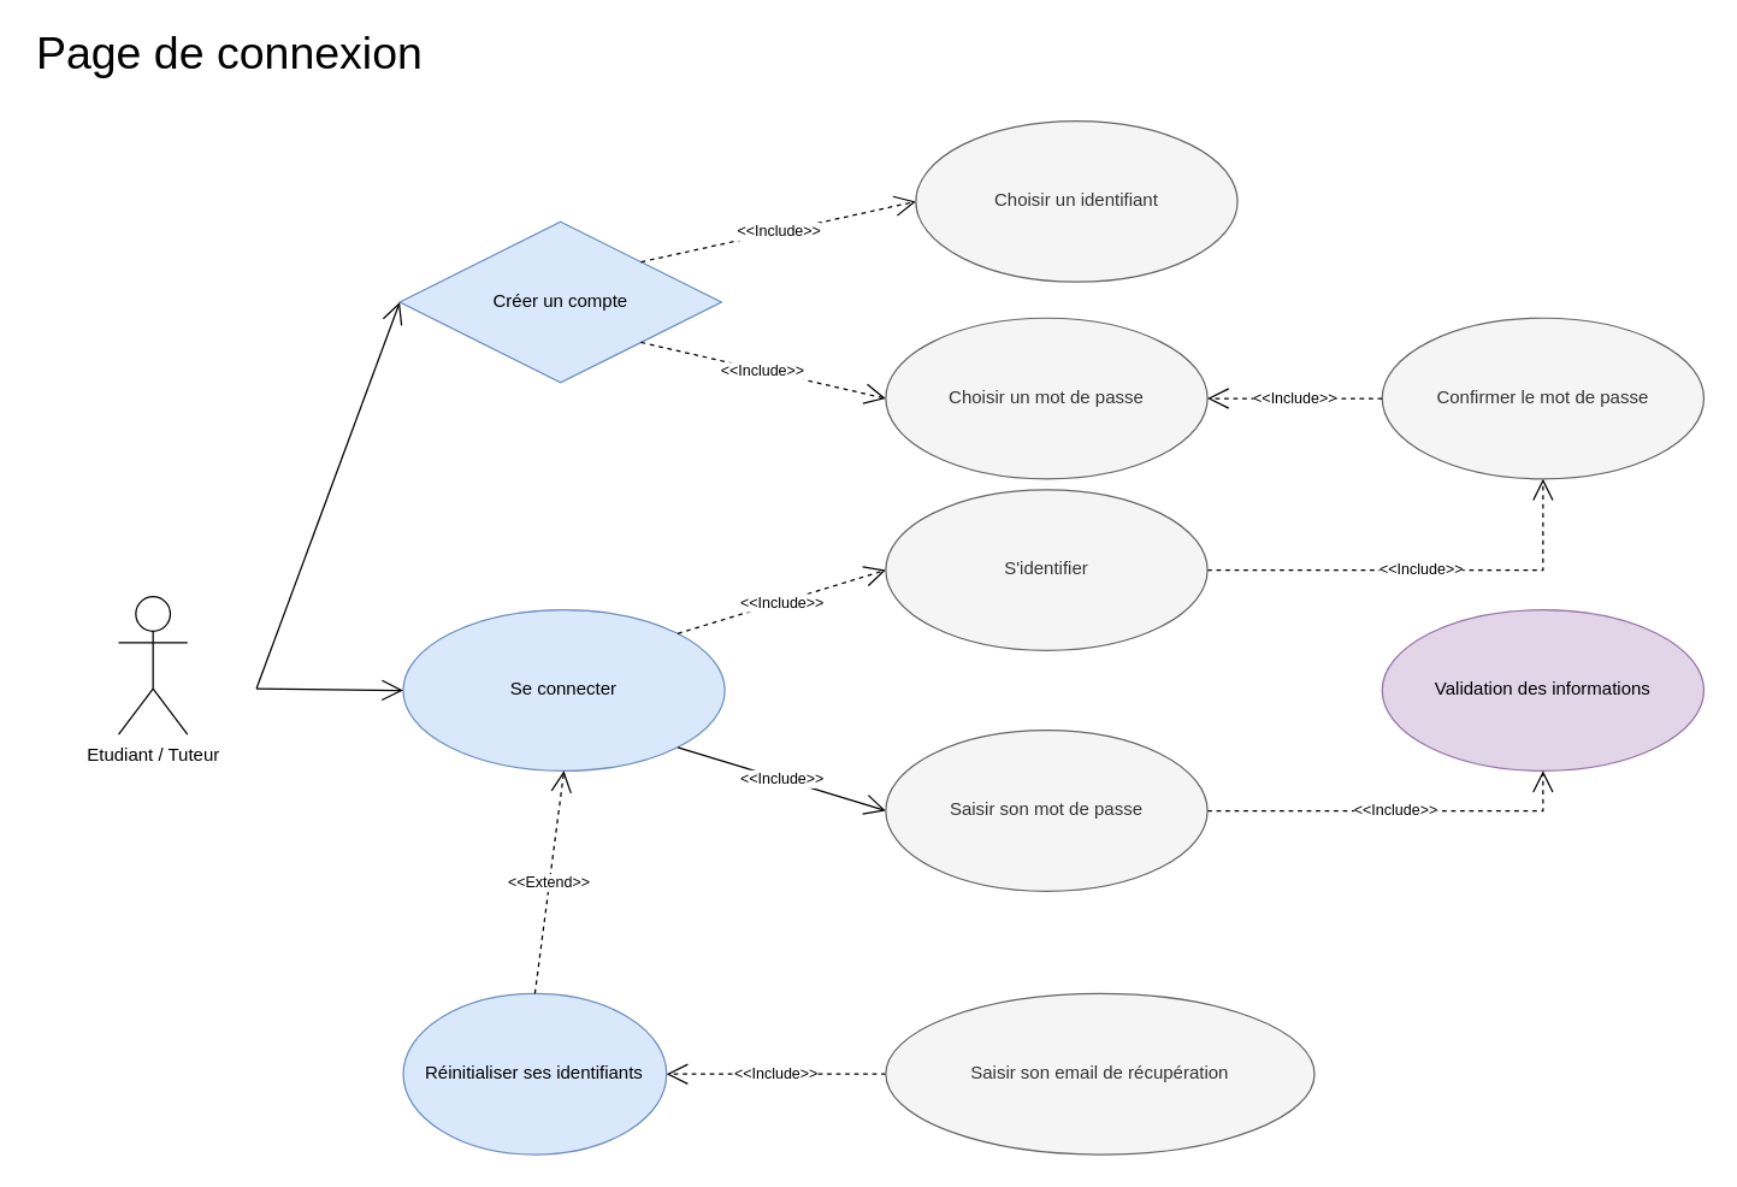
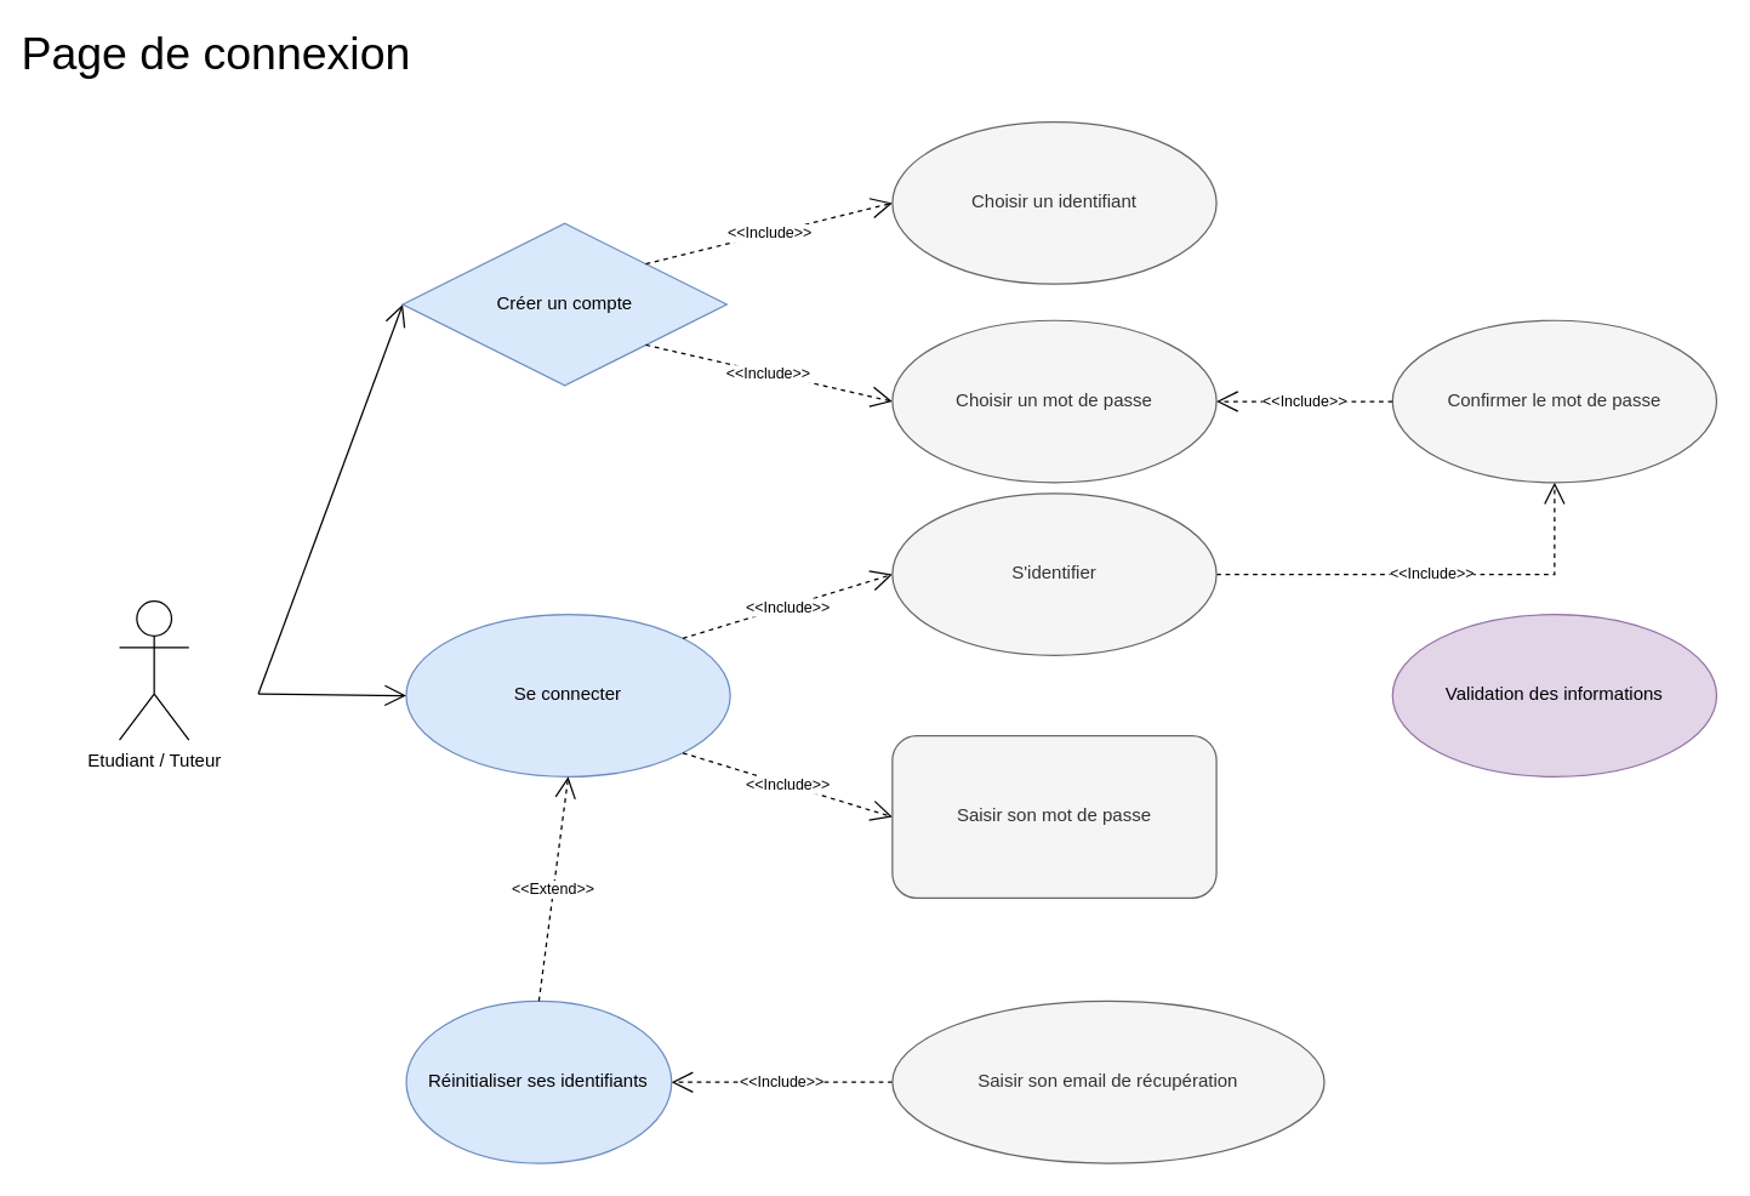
- <mxCell id="2" value="&lt;font style=&quot;font-size: 30px;&quot;&gt;Page de connexion&lt;/font&gt;" style="text;html=1;strokeColor=none;fillColor=none;align=center;verticalAlign=middle;whiteSpace=wrap;rounded=0;" parent="1" vertex="1"><mxGeometry y="20" width="264" height="30" as="geometry" x="20" /></mxCell>
+ <mxCell id="2" value="&lt;font style=&quot;font-size: 30px;&quot;&gt;Page de connexion&lt;/font&gt;" style="text;html=1;strokeColor=none;fillColor=none;align=center;verticalAlign=middle;whiteSpace=wrap;rounded=0;" parent="1" vertex="1"><mxGeometry x="10" y="20" width="264" height="30" as="geometry" /></mxCell>
- <mxCell id="19" value="Choisir un identifiant" style="ellipse;whiteSpace=wrap;html=1;container=0;fillColor=#f5f5f5;fontColor=#333333;strokeColor=#666666;" parent="1" vertex="1"><mxGeometry x="608.003" y="79.997" width="213.827" height="106.913" as="geometry" /></mxCell>
+ <mxCell id="19" value="Choisir un identifiant" style="ellipse;whiteSpace=wrap;html=1;container=0;fillColor=#f5f5f5;fontColor=#333333;strokeColor=#666666;" parent="1" vertex="1"><mxGeometry x="588.003" y="79.997" width="213.827" height="106.913" as="geometry" /></mxCell>
- <mxCell id="10" value="&lt;span style=&quot;color: rgb(0, 0, 0);&quot;&gt;&amp;lt;&amp;lt;Include&amp;gt;&amp;gt;&lt;/span&gt;" style="endArrow=open;endSize=12;dashed=0;html=1;rounded=0;labelBackgroundColor=default;fontSize=10;fontColor=#FFFFFF;entryX=0;entryY=0.5;entryDx=0;entryDy=0;exitX=1;exitY=1;exitDx=0;exitDy=0;" parent="1" source="4" target="16" edge="1"><mxGeometry width="160" relative="1" as="geometry"><mxPoint x="408" y="550" as="sourcePoint" /><mxPoint x="568" y="510" as="targetPoint" /></mxGeometry></mxCell>
+ <mxCell id="10" value="&lt;span style=&quot;color: rgb(0, 0, 0);&quot;&gt;&amp;lt;&amp;lt;Include&amp;gt;&amp;gt;&lt;/span&gt;" style="endArrow=open;endSize=12;dashed=1;html=1;rounded=0;labelBackgroundColor=default;fontSize=10;fontColor=#FFFFFF;entryX=0;entryY=0.5;entryDx=0;entryDy=0;exitX=1;exitY=1;exitDx=0;exitDy=0;" parent="1" source="4" target="16" edge="1"><mxGeometry width="160" relative="1" as="geometry"><mxPoint x="408" y="550" as="sourcePoint" /><mxPoint x="568" y="510" as="targetPoint" /></mxGeometry></mxCell>
- <mxCell id="16" value="Saisir son mot de passe" style="ellipse;whiteSpace=wrap;html=1;container=0;fillColor=#f5f5f5;fontColor=#333333;strokeColor=#666666;" parent="14" vertex="1"><mxGeometry y="160" width="213.827" height="106.913" as="geometry" /></mxCell>
+ <mxCell id="16" value="Saisir son mot de passe" style="whiteSpace=wrap;html=1;container=0;fillColor=#f5f5f5;fontColor=#333333;strokeColor=#666666;rounded=1;" parent="14" vertex="1"><mxGeometry y="160" width="213.827" height="106.913" as="geometry" /></mxCell>
- <mxCell id="13" value="&amp;lt;&amp;lt;Include&amp;gt;&amp;gt;" style="endArrow=open;endSize=12;dashed=1;html=1;rounded=0;labelBackgroundColor=default;fontSize=10;fontColor=#000000;entryX=0.5;entryY=1;entryDx=0;entryDy=0;exitX=1;exitY=0.5;exitDx=0;exitDy=0;edgeStyle=orthogonalEdgeStyle;" parent="1" source="16" target="11" edge="1"><mxGeometry width="160" relative="1" as="geometry"><mxPoint x="811.83" y="395.453" as="sourcePoint" /><mxPoint x="964.917" y="414.997" as="targetPoint" /></mxGeometry></mxCell>
